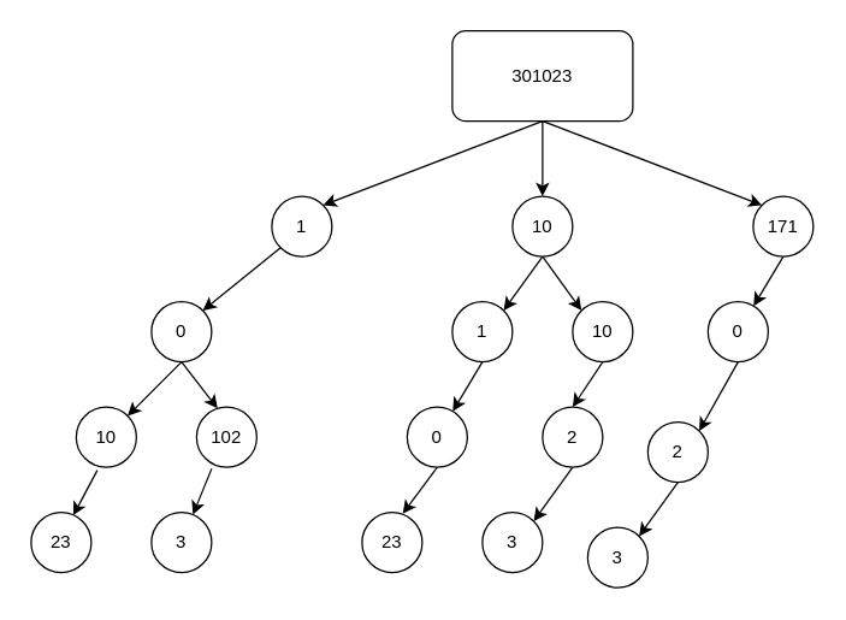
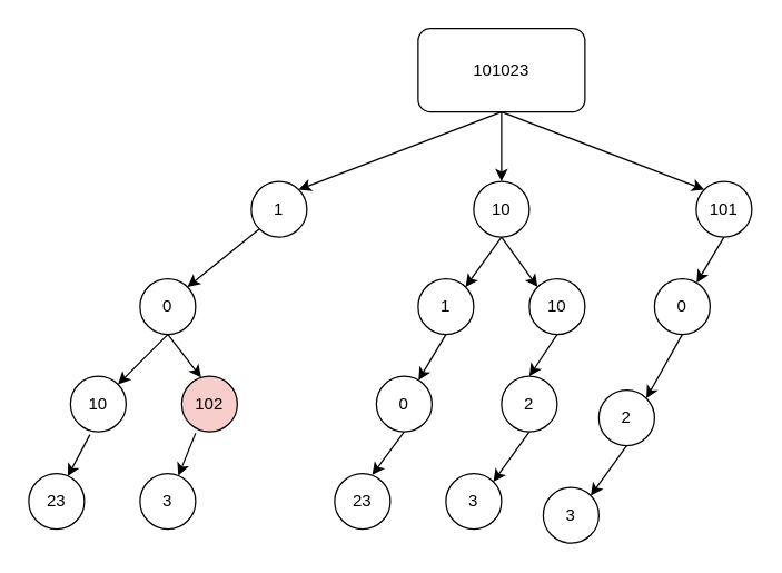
- <mxCell id="36" value="301023" style="rounded=1;whiteSpace=wrap;html=1;" parent="1" vertex="1"><mxGeometry x="300" y="20" width="120" height="60" as="geometry" /></mxCell>
+ <mxCell id="36" value="101023" style="rounded=1;whiteSpace=wrap;html=1;" parent="1" vertex="1"><mxGeometry x="300" y="20" width="120" height="60" as="geometry" /></mxCell>
- <mxCell id="11" value="171" style="ellipse;whiteSpace=wrap;html=1;aspect=fixed;" parent="1" vertex="1"><mxGeometry x="500" y="130" width="40" height="40" as="geometry" /></mxCell>
+ <mxCell id="11" value="101" style="ellipse;whiteSpace=wrap;html=1;aspect=fixed;" parent="1" vertex="1"><mxGeometry x="500" y="130" width="40" height="40" as="geometry" /></mxCell>
- <mxCell id="18" value="102" style="ellipse;whiteSpace=wrap;html=1;aspect=fixed;" parent="1" vertex="1"><mxGeometry x="130" y="270" width="40" height="40" as="geometry" /></mxCell>
+ <mxCell id="18" value="102" style="ellipse;whiteSpace=wrap;html=1;aspect=fixed;fillColor=#f8cecc;" parent="1" vertex="1"><mxGeometry x="130" y="270" width="40" height="40" as="geometry" /></mxCell>
